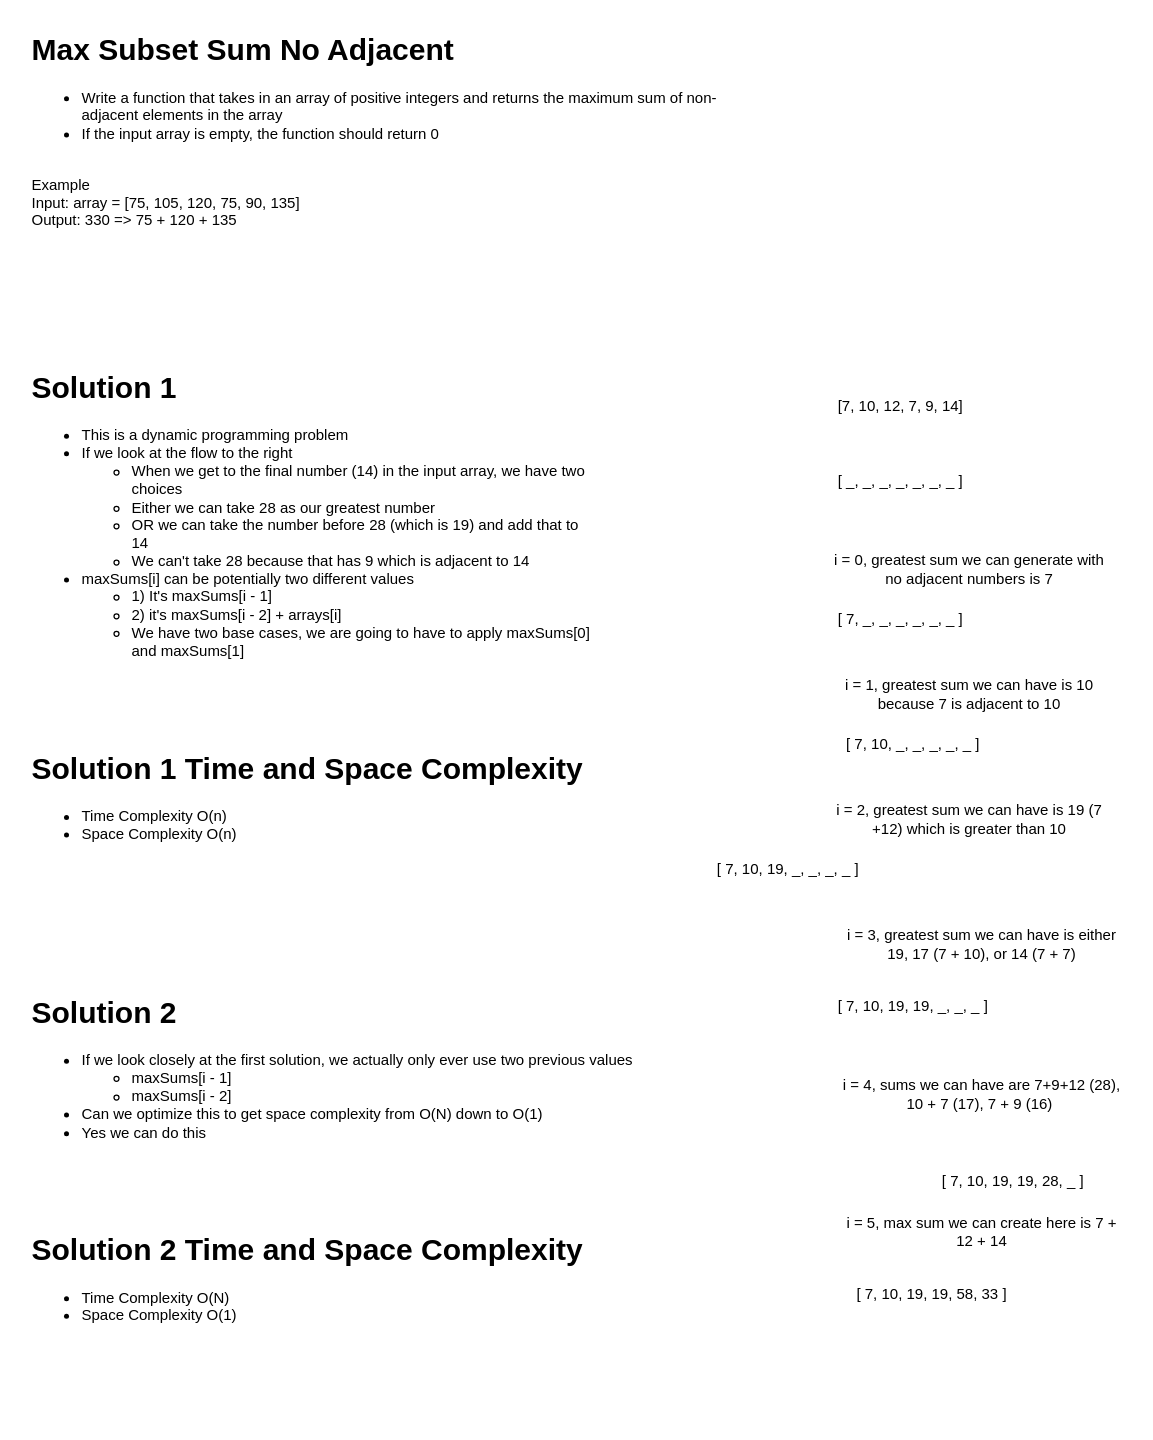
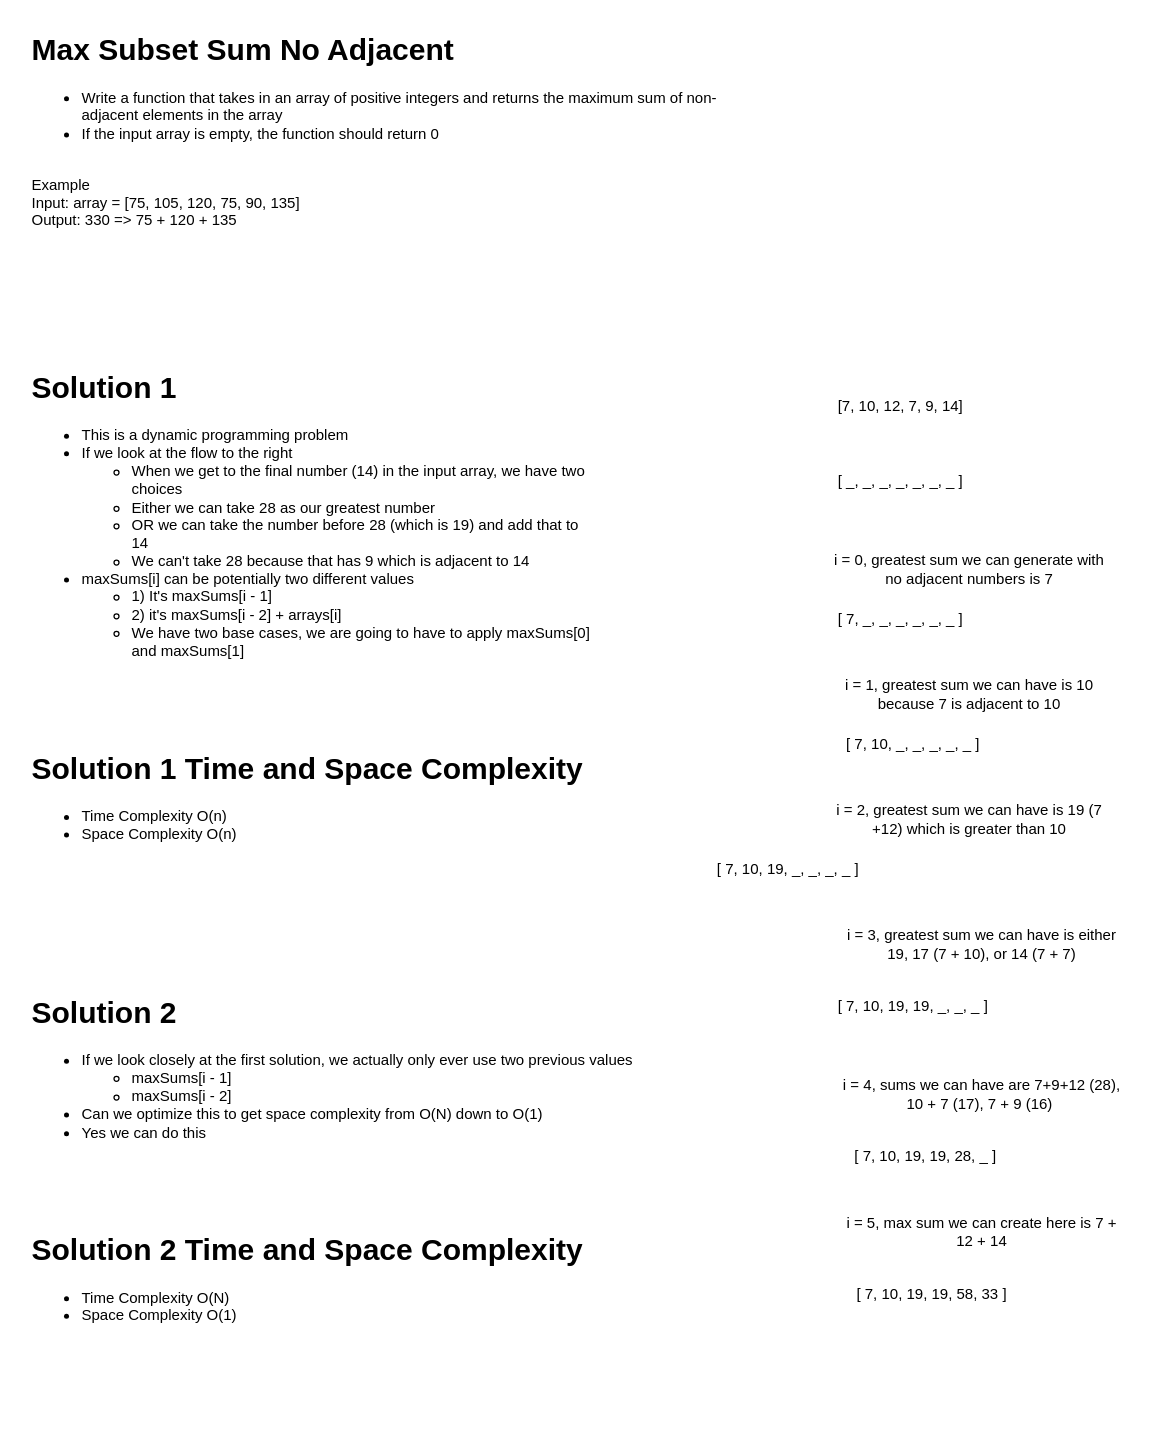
- <mxCell id="16" value="[ 7, 10, 19, 19, 28, _ ]" style="text;html=1;strokeColor=none;fillColor=none;align=center;verticalAlign=middle;whiteSpace=wrap;rounded=0;" vertex="1" parent="1"><mxGeometry x="730" y="930" width="160" height="30" as="geometry" /></mxCell>
+ <mxCell id="16" value="[ 7, 10, 19, 19, 28, _ ]" style="text;html=1;strokeColor=none;fillColor=none;align=center;verticalAlign=middle;whiteSpace=wrap;rounded=0;" vertex="1" parent="1"><mxGeometry x="660" y="910" width="160" height="30" as="geometry" /></mxCell>
